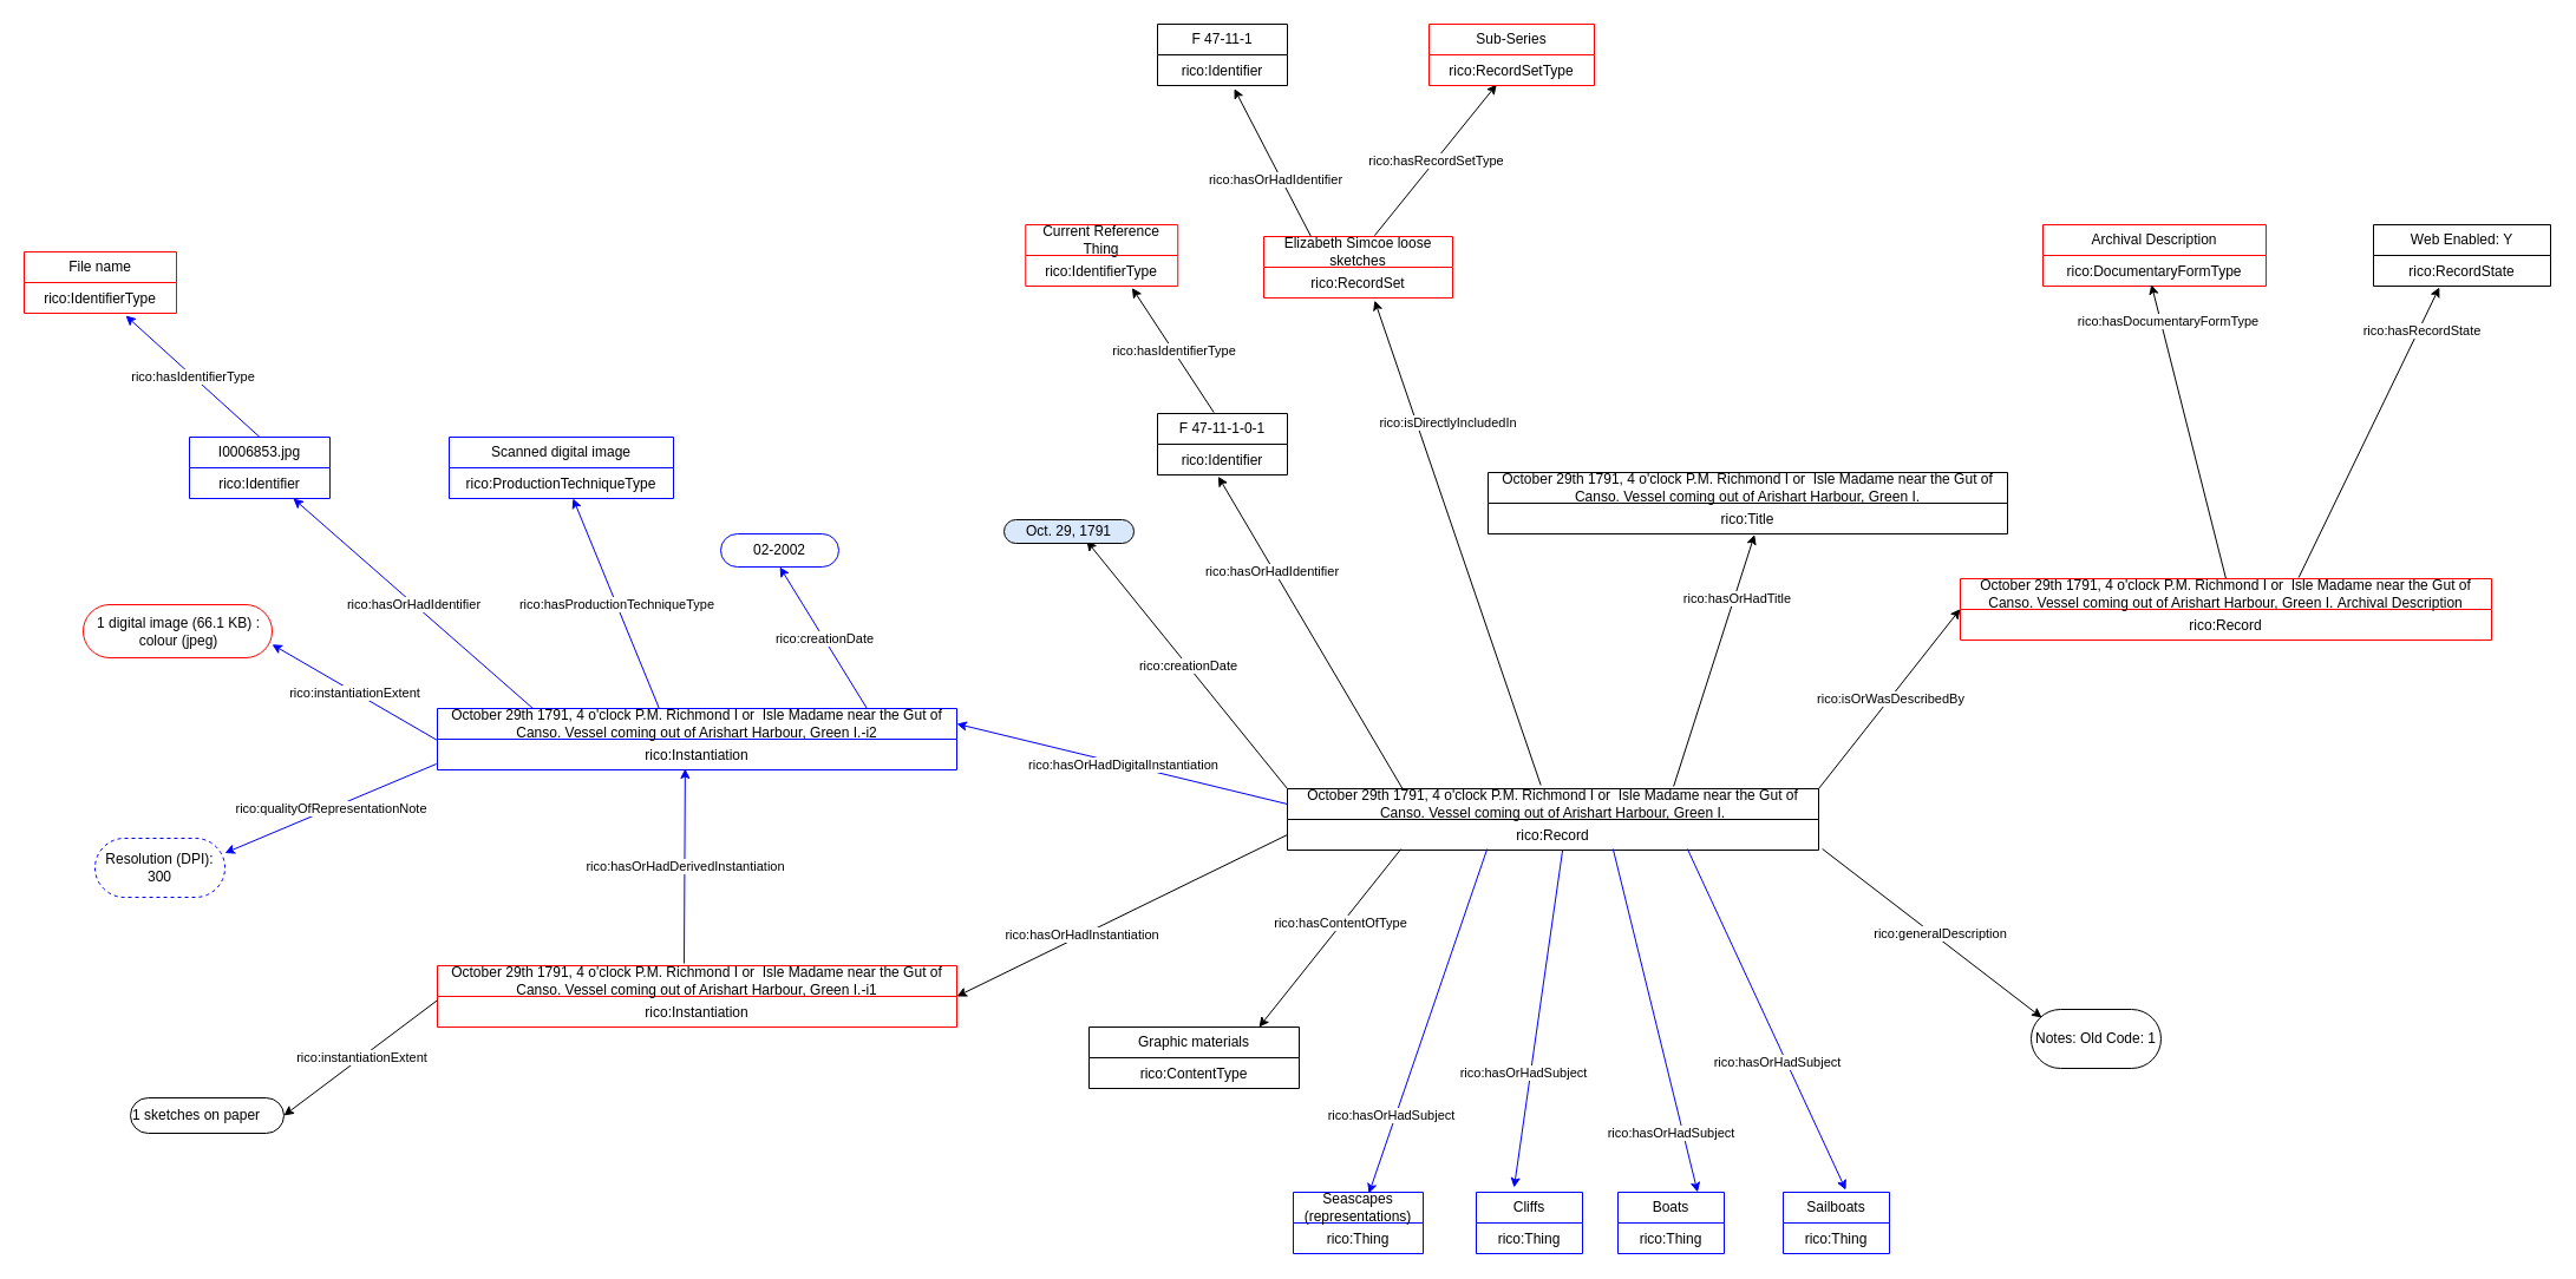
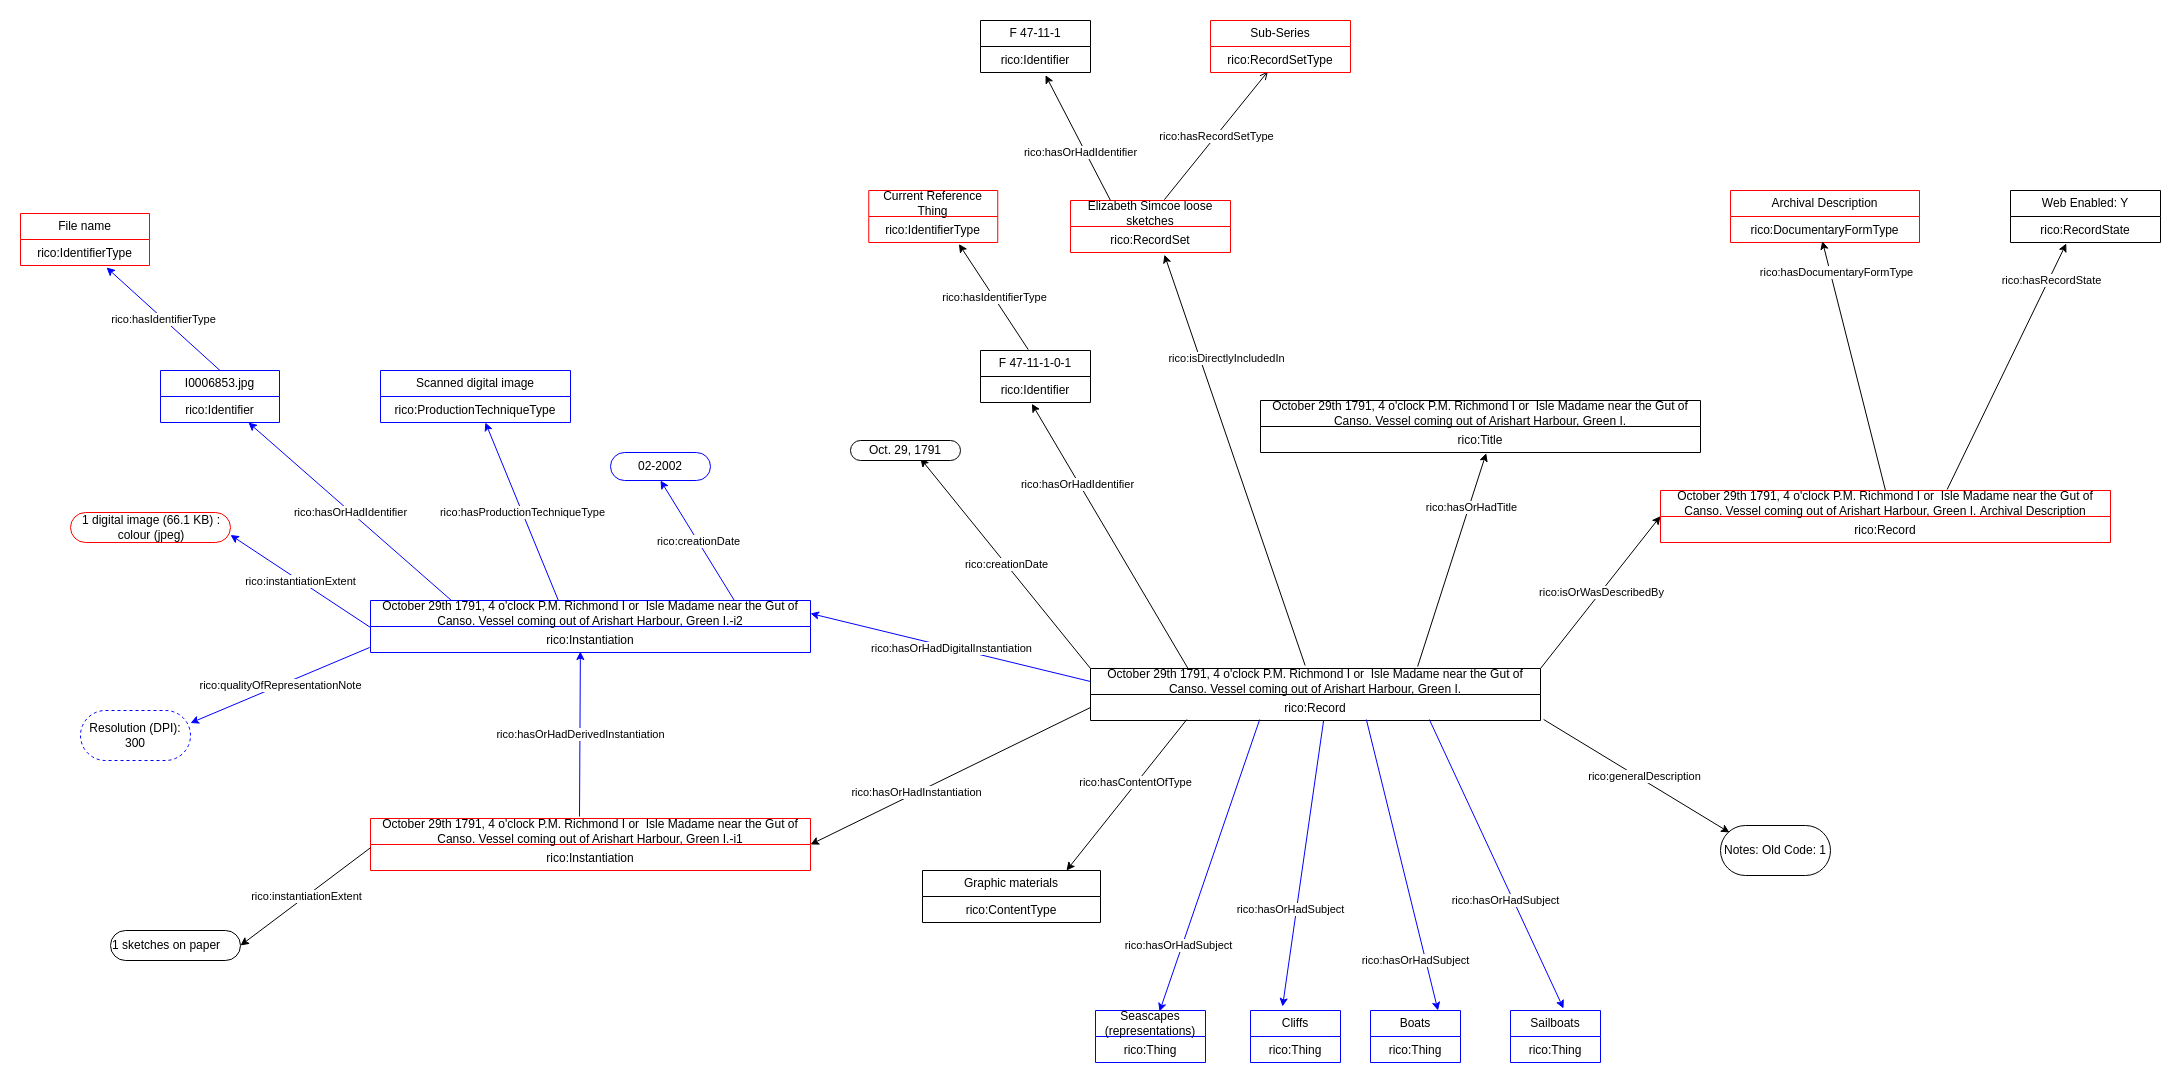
- <mxCell id="48" value="" style="endArrow=classic;html=1;rounded=0;exitX=0.587;exitY=-0.017;exitDx=0;exitDy=0;exitPerimeter=0;entryX=0.409;entryY=0.966;entryDx=0;entryDy=0;entryPerimeter=0;" parent="1" source="42" target="51" edge="1"><mxGeometry relative="1" as="geometry"><mxPoint x="1180" y="175" as="sourcePoint" /><mxPoint x="1240" y="100" as="targetPoint" /></mxGeometry></mxCell>
+ <mxCell id="48" value="" style="endArrow=open;html=1;rounded=0;exitX=0.587;exitY=-0.017;exitDx=0;exitDy=0;exitPerimeter=0;entryX=0.409;entryY=0.966;entryDx=0;entryDy=0;entryPerimeter=0;" parent="1" source="42" target="51" edge="1"><mxGeometry relative="1" as="geometry"><mxPoint x="1180" y="175" as="sourcePoint" /><mxPoint x="1240" y="100" as="targetPoint" /></mxGeometry></mxCell>
- <mxCell id="37" value="Oct. 29, 1791" style="html=1;whiteSpace=wrap;rounded=1;arcSize=50;fillColor=#dae8fc;" parent="1" vertex="1"><mxGeometry y="440" width="110" height="20" as="geometry" x="850" /></mxCell>
+ <mxCell id="37" value="Oct. 29, 1791" style="html=1;whiteSpace=wrap;rounded=1;arcSize=50;" parent="1" vertex="1"><mxGeometry y="440" width="110" height="20" as="geometry" x="850" /></mxCell>
- <mxCell id="63" value="&lt;div style=&quot;text-align: center;&quot;&gt;&lt;span style=&quot;background-color: initial;&quot;&gt;1 digital image (66.1 KB) : colour (jpeg)&lt;/span&gt;&lt;/div&gt;" style="html=1;whiteSpace=wrap;rounded=1;arcSize=50;strokeColor=#FF0000;align=left;" parent="1" vertex="1"><mxGeometry x="70" y="512" width="160" height="45" as="geometry" /></mxCell>
+ <mxCell id="63" value="&lt;div style=&quot;text-align: center;&quot;&gt;&lt;span style=&quot;background-color: initial;&quot;&gt;1 digital image (66.1 KB) : colour (jpeg)&lt;/span&gt;&lt;/div&gt;" style="html=1;whiteSpace=wrap;rounded=1;arcSize=50;strokeColor=#FF0000;align=left;" parent="1" vertex="1"><mxGeometry x="70" y="512" width="160" height="30" as="geometry" /></mxCell>
- <mxCell id="54" value="Notes:&amp;nbsp;Old Code: 1" style="html=1;whiteSpace=wrap;rounded=1;arcSize=50;" parent="1" vertex="1"><mxGeometry x="1720" y="855" width="110" height="50" as="geometry" /></mxCell>
+ <mxCell id="54" value="Notes:&amp;nbsp;Old Code: 1" style="html=1;whiteSpace=wrap;rounded=1;arcSize=50;" parent="1" vertex="1"><mxGeometry x="1720" y="825" width="110" height="50" as="geometry" /></mxCell>
